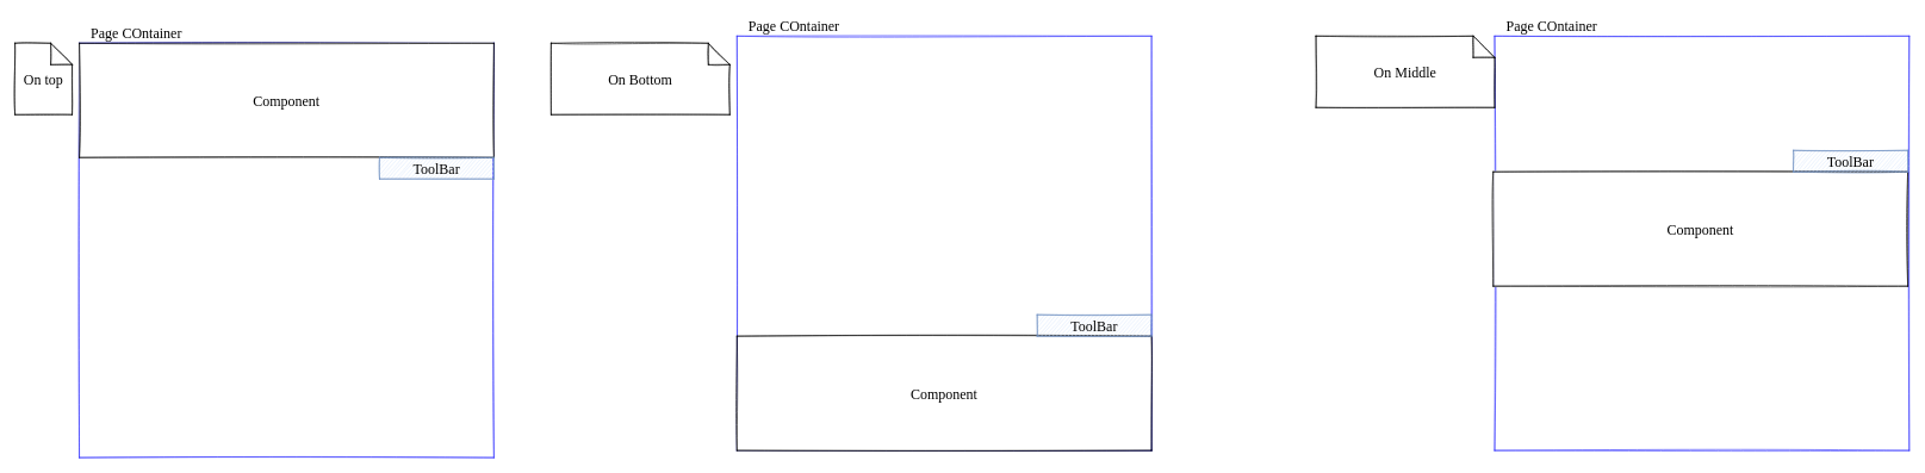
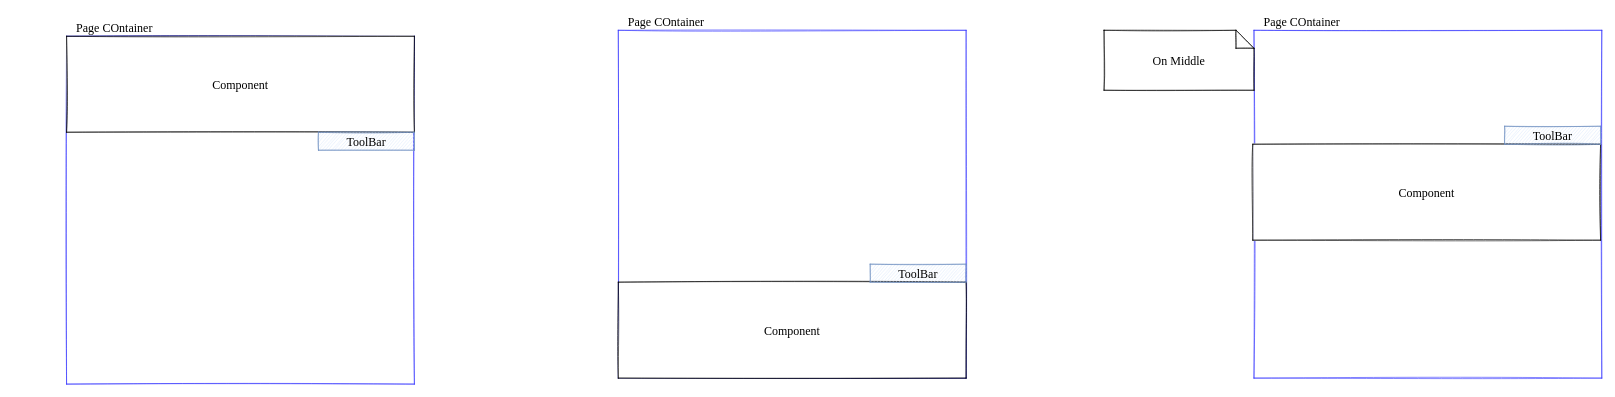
- <mxCell id="14" value="On top" style="shape=note;whiteSpace=wrap;html=1;backgroundOutline=1;darkOpacity=0.05;sketch=1;hachureGap=4;strokeColor=#000000;fontFamily=Architects Daughter;fontSource=https%3A%2F%2Ffonts.googleapis.com%2Fcss%3Ffamily%3DArchitects%2BDaughter;fontSize=20;" vertex="1" parent="1"><mxGeometry x="20" y="60" width="80" height="100" as="geometry" /></mxCell>
- <mxCell id="15" value="On Bottom" style="shape=note;whiteSpace=wrap;html=1;backgroundOutline=1;darkOpacity=0.05;sketch=1;hachureGap=4;strokeColor=#000000;fontFamily=Architects Daughter;fontSource=https%3A%2F%2Ffonts.googleapis.com%2Fcss%3Ffamily%3DArchitects%2BDaughter;fontSize=20;" vertex="1" parent="1"><mxGeometry x="770" y="60" width="250" height="100" as="geometry" /></mxCell>
